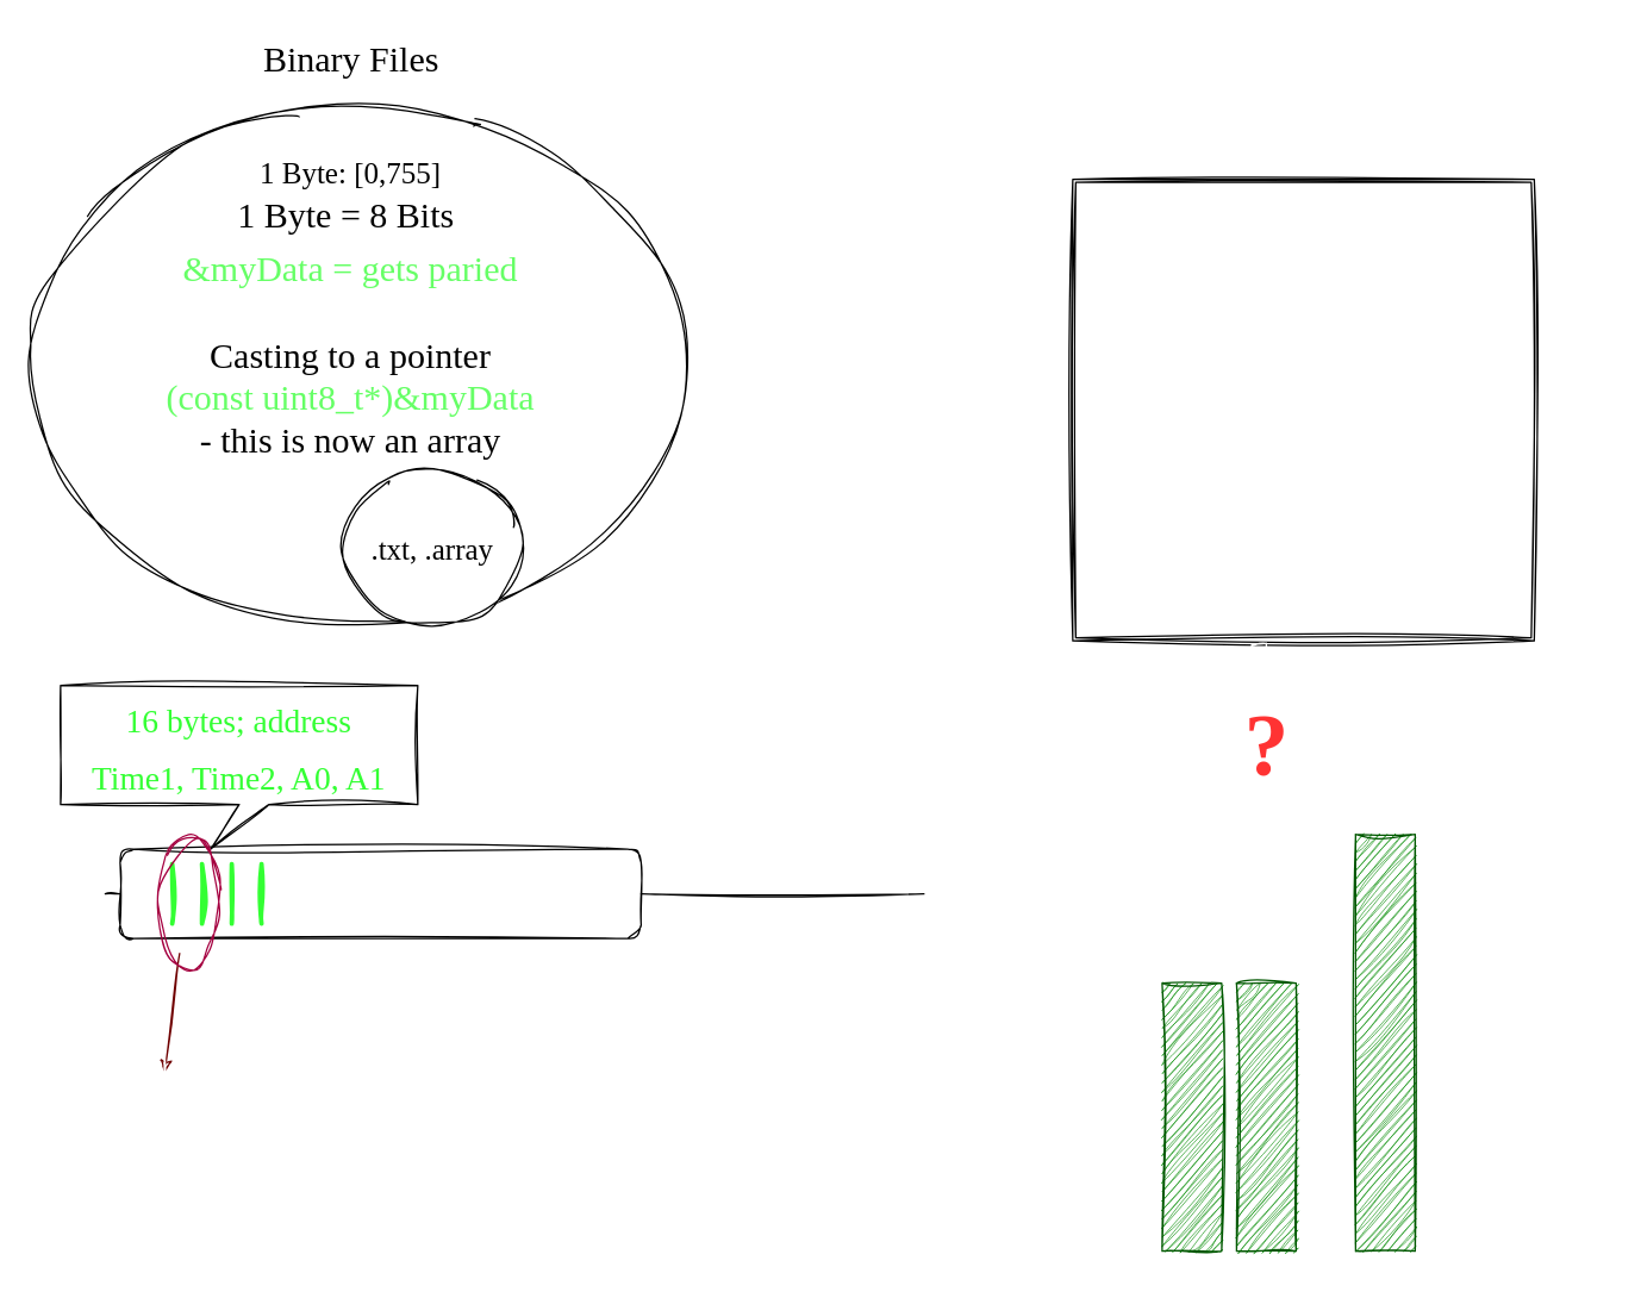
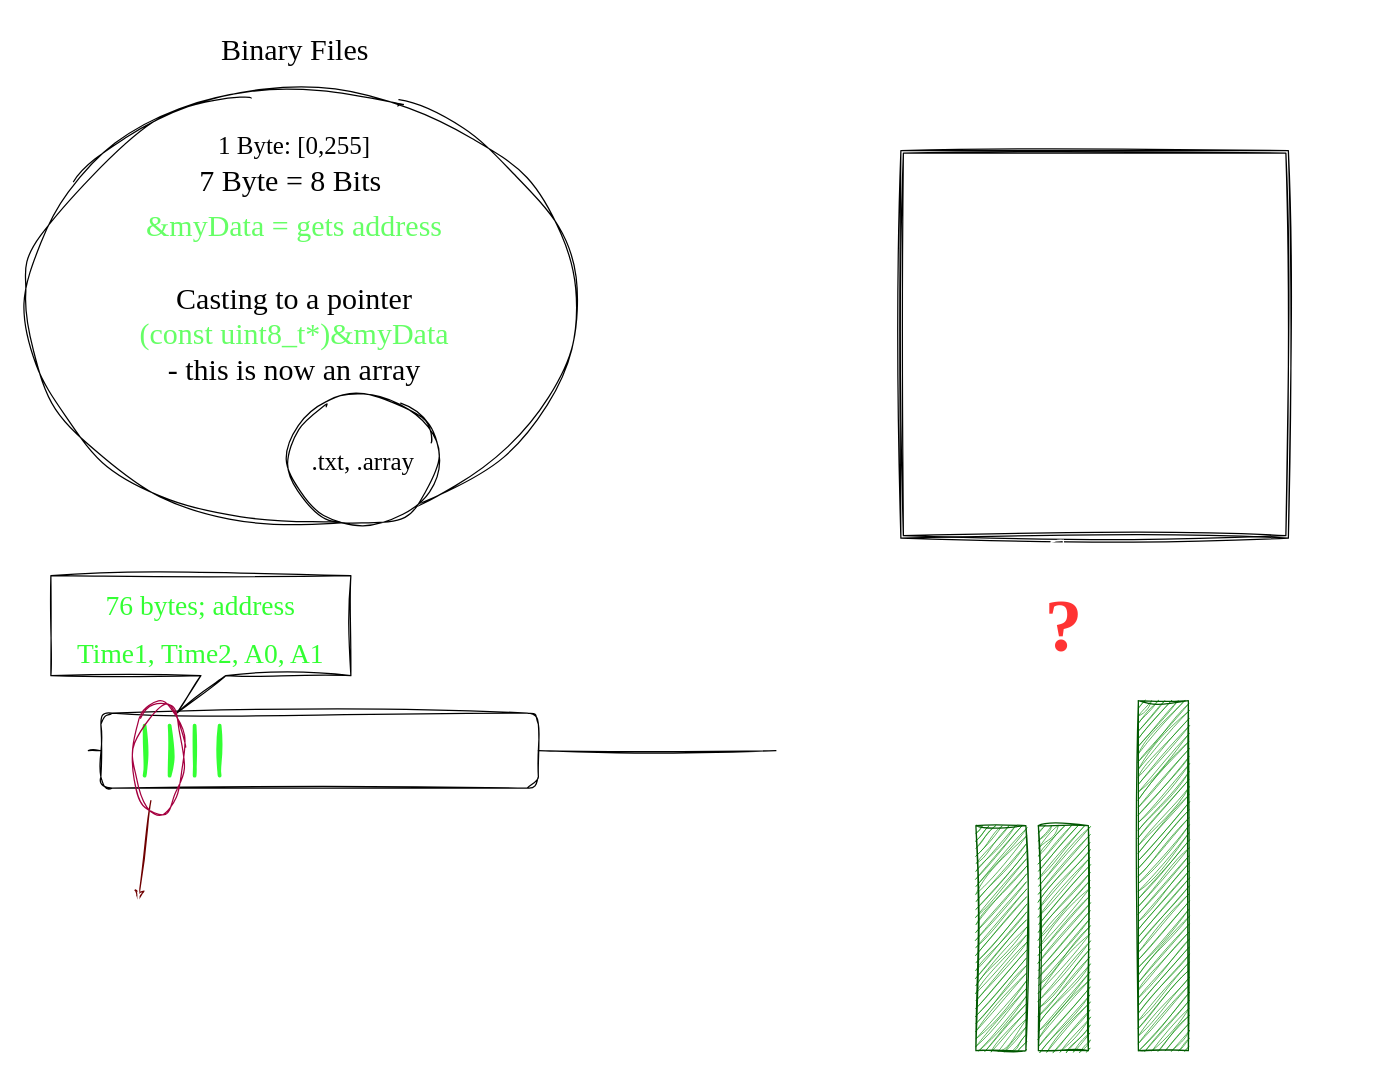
- <mxCell id="5" value="1 Byte: [0,755]" style="text;html=1;strokeColor=none;fillColor=none;align=center;verticalAlign=middle;whiteSpace=wrap;rounded=0;sketch=1;hachureGap=4;jiggle=2;curveFitting=1;fontFamily=Architects Daughter;fontSource=https%3A%2F%2Ffonts.googleapis.com%2Fcss%3Ffamily%3DArchitects%2BDaughter;fontSize=20;" vertex="1" parent="1"><mxGeometry x="150" y="100" width="170" height="30" as="geometry" /></mxCell>
+ <mxCell id="5" value="1 Byte: [0,255]" style="text;html=1;strokeColor=none;fillColor=none;align=center;verticalAlign=middle;whiteSpace=wrap;rounded=0;sketch=1;hachureGap=4;jiggle=2;curveFitting=1;fontFamily=Architects Daughter;fontSource=https%3A%2F%2Ffonts.googleapis.com%2Fcss%3Ffamily%3DArchitects%2BDaughter;fontSize=20;" vertex="1" parent="1"><mxGeometry x="150" y="100" width="170" height="30" as="geometry" /></mxCell>
- <mxCell id="6" value="1 Byte = 8 Bits" style="text;html=1;strokeColor=none;fillColor=none;align=center;verticalAlign=middle;whiteSpace=wrap;rounded=0;sketch=1;hachureGap=4;jiggle=2;curveFitting=1;fontFamily=Architects Daughter;fontSource=https%3A%2F%2Ffonts.googleapis.com%2Fcss%3Ffamily%3DArchitects%2BDaughter;fontSize=24;" vertex="1" parent="1"><mxGeometry x="147" y="130" width="170" height="30" as="geometry" /></mxCell>
+ <mxCell id="6" value="7 Byte = 8 Bits" style="text;html=1;strokeColor=none;fillColor=none;align=center;verticalAlign=middle;whiteSpace=wrap;rounded=0;sketch=1;hachureGap=4;jiggle=2;curveFitting=1;fontFamily=Architects Daughter;fontSource=https%3A%2F%2Ffonts.googleapis.com%2Fcss%3Ffamily%3DArchitects%2BDaughter;fontSize=24;" vertex="1" parent="1"><mxGeometry x="147" y="130" width="170" height="30" as="geometry" /></mxCell>
- <mxCell id="7" value="&lt;font color=&quot;#66ff66&quot;&gt;&amp;amp;myData = gets paried&lt;br&gt;&lt;/font&gt;&lt;br&gt;Casting to a pointer&lt;br&gt;&lt;font color=&quot;#66ff66&quot;&gt;(const uint8_t*)&amp;amp;myData&lt;br&gt;&lt;/font&gt;- this is now an array" style="text;html=1;strokeColor=none;fillColor=none;align=center;verticalAlign=top;whiteSpace=wrap;rounded=0;sketch=1;hachureGap=4;jiggle=2;curveFitting=1;fontFamily=Architects Daughter;fontSource=https%3A%2F%2Ffonts.googleapis.com%2Fcss%3Ffamily%3DArchitects%2BDaughter;fontSize=24;" vertex="1" parent="1"><mxGeometry x="95" y="160" width="280" height="190" as="geometry" /></mxCell>
+ <mxCell id="7" value="&lt;font color=&quot;#66ff66&quot;&gt;&amp;amp;myData = gets address&lt;br&gt;&lt;/font&gt;&lt;br&gt;Casting to a pointer&lt;br&gt;&lt;font color=&quot;#66ff66&quot;&gt;(const uint8_t*)&amp;amp;myData&lt;br&gt;&lt;/font&gt;- this is now an array" style="text;html=1;strokeColor=none;fillColor=none;align=center;verticalAlign=top;whiteSpace=wrap;rounded=0;sketch=1;hachureGap=4;jiggle=2;curveFitting=1;fontFamily=Architects Daughter;fontSource=https%3A%2F%2Ffonts.googleapis.com%2Fcss%3Ffamily%3DArchitects%2BDaughter;fontSize=24;" vertex="1" parent="1"><mxGeometry x="95" y="160" width="280" height="190" as="geometry" /></mxCell>
- <mxCell id="13" value="&lt;font style=&quot;font-size: 22px;&quot;&gt;16 bytes; address&lt;br&gt;Time1, Time2, A0, A1&lt;br&gt;&lt;/font&gt;" style="shape=callout;whiteSpace=wrap;html=1;perimeter=calloutPerimeter;sketch=1;hachureGap=4;jiggle=2;curveFitting=1;fontFamily=Architects Daughter;fontSource=https%3A%2F%2Ffonts.googleapis.com%2Fcss%3Ffamily%3DArchitects%2BDaughter;fontSize=31;fontColor=#33FF33;position2=0.42;" vertex="1" parent="1"><mxGeometry x="40" y="460" width="240" height="110" as="geometry" /></mxCell>
+ <mxCell id="13" value="&lt;font style=&quot;font-size: 22px;&quot;&gt;76 bytes; address&lt;br&gt;Time1, Time2, A0, A1&lt;br&gt;&lt;/font&gt;" style="shape=callout;whiteSpace=wrap;html=1;perimeter=calloutPerimeter;sketch=1;hachureGap=4;jiggle=2;curveFitting=1;fontFamily=Architects Daughter;fontSource=https%3A%2F%2Ffonts.googleapis.com%2Fcss%3Ffamily%3DArchitects%2BDaughter;fontSize=31;fontColor=#33FF33;position2=0.42;" vertex="1" parent="1"><mxGeometry x="40" y="460" width="240" height="110" as="geometry" /></mxCell>
